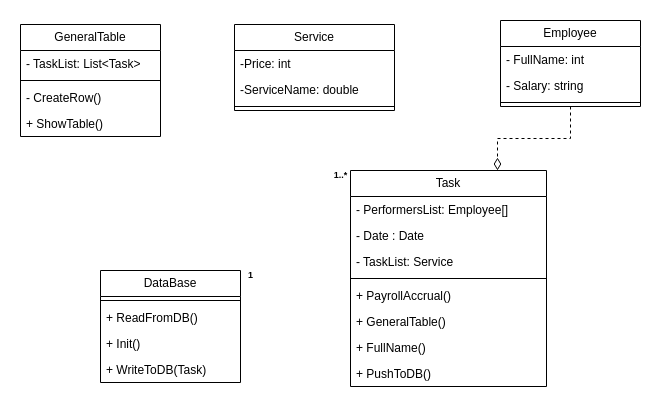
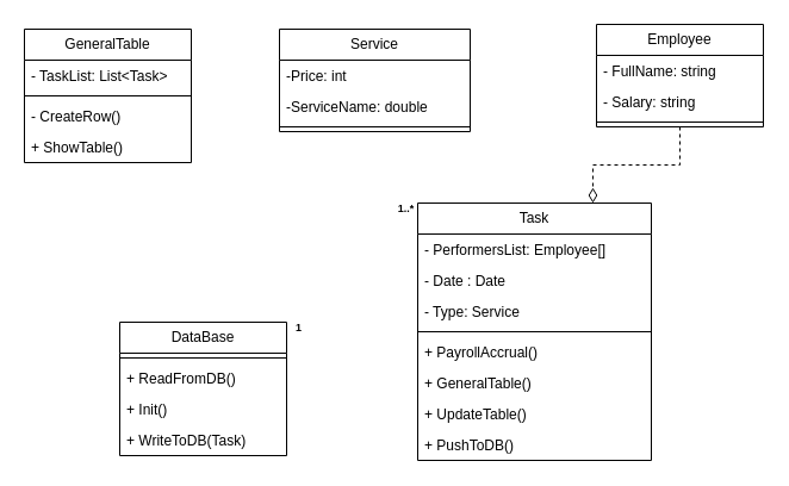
- <mxCell id="8" value="- FullName: int" style="text;strokeColor=none;fillColor=none;align=left;verticalAlign=top;spacingLeft=4;spacingRight=4;overflow=hidden;rotatable=0;points=[[0,0.5],[1,0.5]];portConstraint=eastwest;whiteSpace=wrap;html=1;" parent="7" vertex="1"><mxGeometry y="26" width="140" height="26" as="geometry" /></mxCell>
+ <mxCell id="8" value="- FullName: string" style="text;strokeColor=none;fillColor=none;align=left;verticalAlign=top;spacingLeft=4;spacingRight=4;overflow=hidden;rotatable=0;points=[[0,0.5],[1,0.5]];portConstraint=eastwest;whiteSpace=wrap;html=1;" parent="7" vertex="1"><mxGeometry y="26" width="140" height="26" as="geometry" /></mxCell>
- <mxCell id="14" value="- TaskList: Service" style="text;strokeColor=none;fillColor=none;align=left;verticalAlign=top;spacingLeft=4;spacingRight=4;overflow=hidden;rotatable=0;points=[[0,0.5],[1,0.5]];portConstraint=eastwest;whiteSpace=wrap;html=1;" parent="11" vertex="1"><mxGeometry y="78" width="196" height="26" as="geometry" /></mxCell>
+ <mxCell id="14" value="- Type: Service" style="text;strokeColor=none;fillColor=none;align=left;verticalAlign=top;spacingLeft=4;spacingRight=4;overflow=hidden;rotatable=0;points=[[0,0.5],[1,0.5]];portConstraint=eastwest;whiteSpace=wrap;html=1;" parent="11" vertex="1"><mxGeometry y="78" width="196" height="26" as="geometry" /></mxCell>
- <mxCell id="18" value="+ FullName()" style="text;strokeColor=none;fillColor=none;align=left;verticalAlign=top;spacingLeft=4;spacingRight=4;overflow=hidden;rotatable=0;points=[[0,0.5],[1,0.5]];portConstraint=eastwest;whiteSpace=wrap;html=1;" vertex="1" parent="11"><mxGeometry y="164" width="196" height="26" as="geometry" /></mxCell>
+ <mxCell id="18" value="+ UpdateTable()" style="text;strokeColor=none;fillColor=none;align=left;verticalAlign=top;spacingLeft=4;spacingRight=4;overflow=hidden;rotatable=0;points=[[0,0.5],[1,0.5]];portConstraint=eastwest;whiteSpace=wrap;html=1;" vertex="1" parent="11"><mxGeometry y="164" width="196" height="26" as="geometry" /></mxCell>
